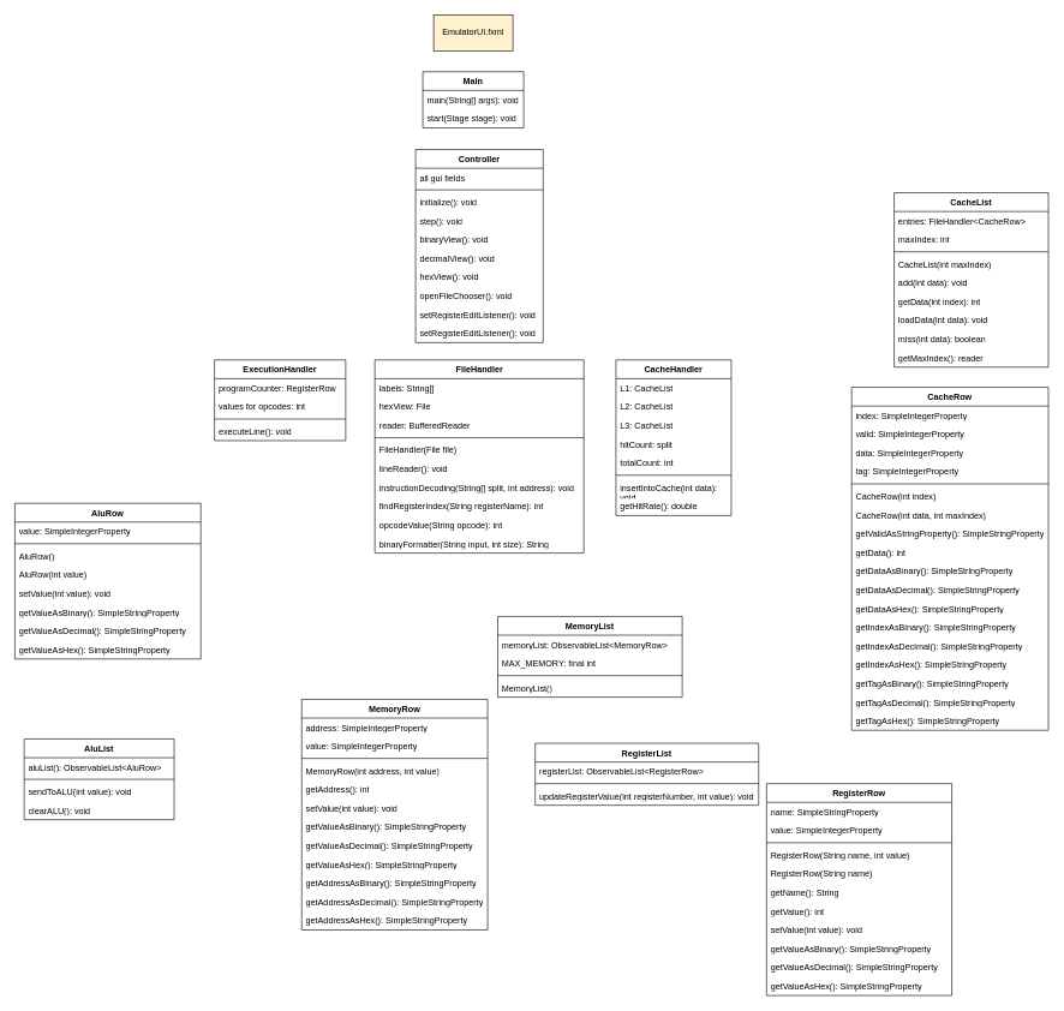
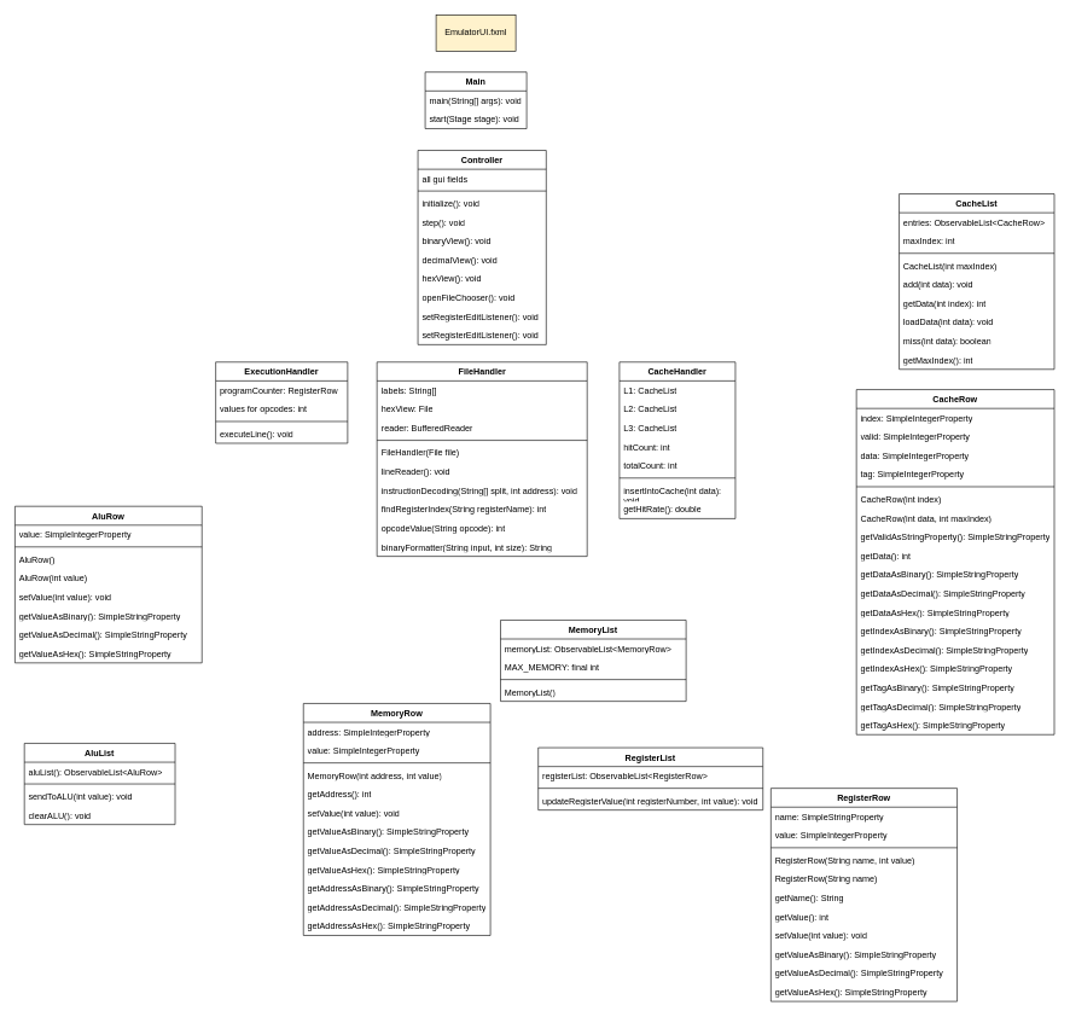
- <mxCell id="44" value="entries: FileHandler&amp;lt;CacheRow&amp;gt;" style="text;strokeColor=none;fillColor=none;align=left;verticalAlign=top;spacingLeft=4;spacingRight=4;overflow=hidden;rotatable=0;points=[[0,0.5],[1,0.5]];portConstraint=eastwest;whiteSpace=wrap;html=1;" vertex="1" parent="43"><mxGeometry y="26" width="214" height="26" as="geometry" /></mxCell>
+ <mxCell id="44" value="entries: ObservableList&amp;lt;CacheRow&amp;gt;" style="text;strokeColor=none;fillColor=none;align=left;verticalAlign=top;spacingLeft=4;spacingRight=4;overflow=hidden;rotatable=0;points=[[0,0.5],[1,0.5]];portConstraint=eastwest;whiteSpace=wrap;html=1;" vertex="1" parent="43"><mxGeometry y="26" width="214" height="26" as="geometry" /></mxCell>
- <mxCell id="52" value="getMaxIndex(): reader" style="text;strokeColor=none;fillColor=none;align=left;verticalAlign=top;spacingLeft=4;spacingRight=4;overflow=hidden;rotatable=0;points=[[0,0.5],[1,0.5]];portConstraint=eastwest;whiteSpace=wrap;html=1;" vertex="1" parent="43"><mxGeometry y="216" width="214" height="26" as="geometry" /></mxCell>
+ <mxCell id="52" value="getMaxIndex(): int" style="text;strokeColor=none;fillColor=none;align=left;verticalAlign=top;spacingLeft=4;spacingRight=4;overflow=hidden;rotatable=0;points=[[0,0.5],[1,0.5]];portConstraint=eastwest;whiteSpace=wrap;html=1;" vertex="1" parent="43"><mxGeometry y="216" width="214" height="26" as="geometry" /></mxCell>
- <mxCell id="38" value="hitCount: split" style="text;strokeColor=none;fillColor=none;align=left;verticalAlign=top;spacingLeft=4;spacingRight=4;overflow=hidden;rotatable=0;points=[[0,0.5],[1,0.5]];portConstraint=eastwest;whiteSpace=wrap;html=1;" vertex="1" parent="34"><mxGeometry y="104" width="160" height="26" as="geometry" /></mxCell>
+ <mxCell id="38" value="hitCount: int" style="text;strokeColor=none;fillColor=none;align=left;verticalAlign=top;spacingLeft=4;spacingRight=4;overflow=hidden;rotatable=0;points=[[0,0.5],[1,0.5]];portConstraint=eastwest;whiteSpace=wrap;html=1;" vertex="1" parent="34"><mxGeometry y="104" width="160" height="26" as="geometry" /></mxCell>
